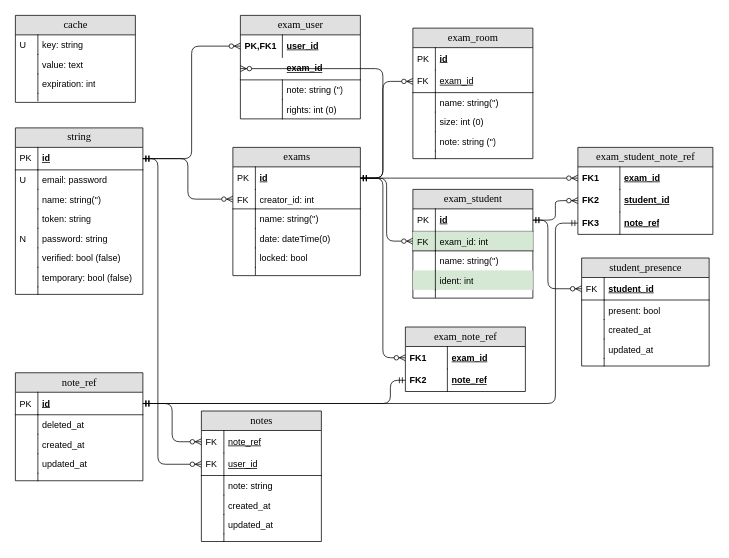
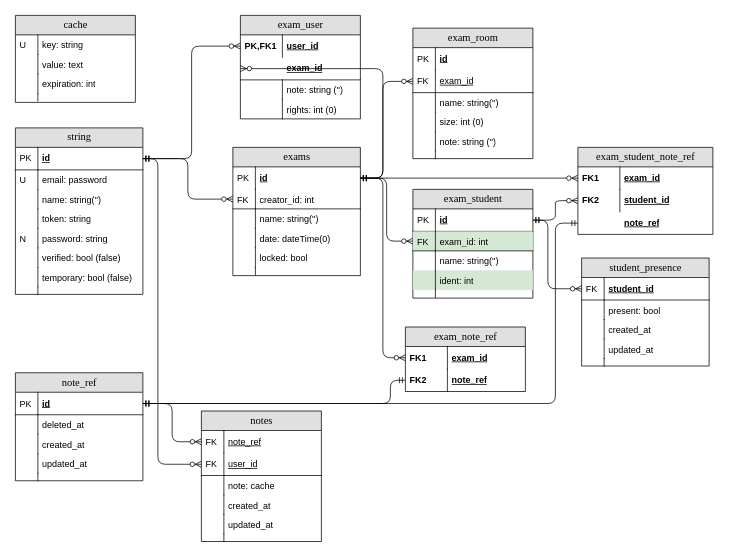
- <mxCell id="116" value="FK3" style="shape=partialRectangle;fontStyle=1;top=0;left=0;bottom=0;html=1;fillColor=none;align=left;verticalAlign=middle;spacingLeft=4;spacingRight=4;whiteSpace=wrap;overflow=hidden;rotatable=0;points=[];portConstraint=eastwest;part=1;" vertex="1" connectable="0" parent="115"><mxGeometry width="56" height="30" as="geometry" /></mxCell>
- <mxCell id="88" value="note: string" style="shape=partialRectangle;top=0;left=0;right=0;bottom=0;html=1;align=left;verticalAlign=top;fillColor=none;spacingLeft=34;spacingRight=4;whiteSpace=wrap;overflow=hidden;rotatable=0;points=[[0,0.5],[1,0.5]];portConstraint=eastwest;dropTarget=0;strokeColor=none;" vertex="1" parent="83"><mxGeometry y="86" width="160" height="26" as="geometry" /></mxCell>
+ <mxCell id="88" value="note: cache" style="shape=partialRectangle;top=0;left=0;right=0;bottom=0;html=1;align=left;verticalAlign=top;fillColor=none;spacingLeft=34;spacingRight=4;whiteSpace=wrap;overflow=hidden;rotatable=0;points=[[0,0.5],[1,0.5]];portConstraint=eastwest;dropTarget=0;strokeColor=none;" vertex="1" parent="83"><mxGeometry y="86" width="160" height="26" as="geometry" /></mxCell>
